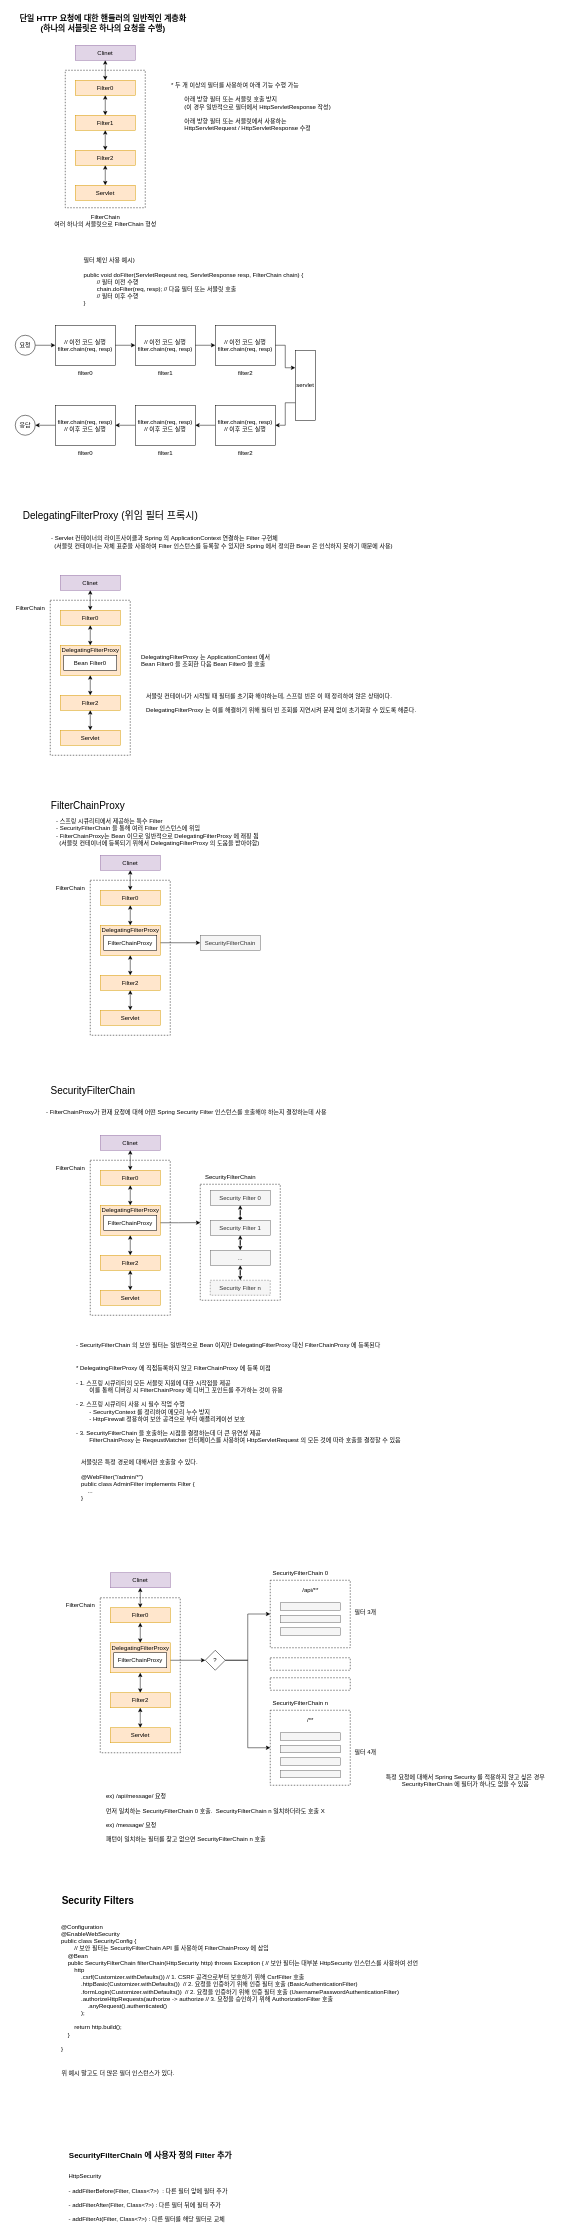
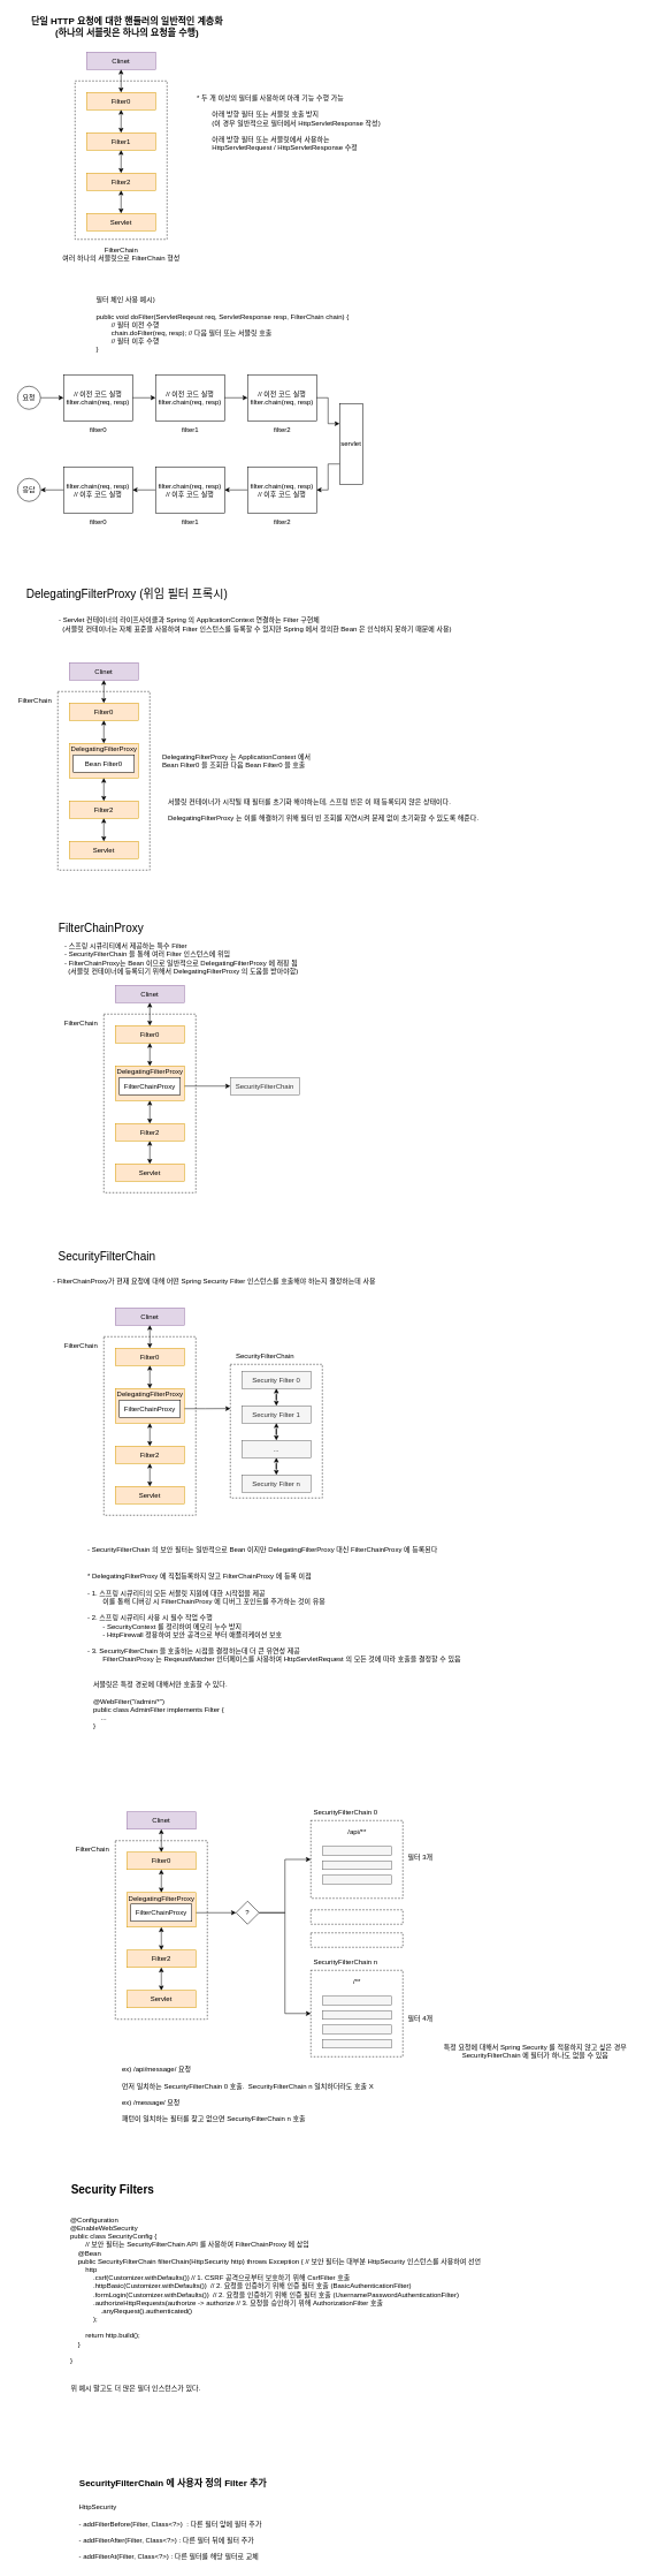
- <mxCell id="2" value="단일 HTTP 요청에 대한 핸들러의 일반적인 계층화&lt;br style=&quot;font-size: 16px;&quot;&gt;(하나의 서블릿은 하나의 요청을 수행)" style="text;html=1;align=center;verticalAlign=middle;resizable=0;points=[];autosize=1;strokeColor=none;fillColor=none;fontSize=16;fontStyle=1" vertex="1" parent="1"><mxGeometry x="15" y="20" width="380" height="50" as="geometry" /></mxCell>
+ <mxCell id="2" value="단일 HTTP 요청에 대한 핸들러의 일반적인 계층화&lt;br style=&quot;font-size: 16px;&quot;&gt;(하나의 서블릿은 하나의 요청을 수행)" style="text;html=1;align=center;verticalAlign=middle;resizable=0;points=[];autosize=1;strokeColor=none;fillColor=none;fontSize=16;fontStyle=1" vertex="1" parent="1"><mxGeometry x="30" y="20" width="380" height="50" as="geometry" /></mxCell>
- <mxCell id="58" value="서블릿 컨테이너가 시작될 때 필터를 초기화 해야하는데, 스프링 빈은 이 때 정리하여 않은 상태이다.&lt;br&gt;&lt;br&gt;DelegatingFilterProxy 는 이를 해결하기 위해 필터 빈 조회를 지연시켜 문제 없이 초기화할 수 있도록 해준다." style="text;html=1;align=left;verticalAlign=middle;resizable=0;points=[];autosize=1;strokeColor=none;fillColor=none;" vertex="1" parent="1"><mxGeometry x="290" y="1375" width="600" height="60" as="geometry" /></mxCell>
+ <mxCell id="58" value="서블릿 컨테이너가 시작될 때 필터를 초기화 해야하는데, 스프링 빈은 이 때 등록되지 않은 상태이다.&lt;br&gt;&lt;br&gt;DelegatingFilterProxy 는 이를 해결하기 위해 필터 빈 조회를 지연시켜 문제 없이 초기화할 수 있도록 해준다." style="text;html=1;align=left;verticalAlign=middle;resizable=0;points=[];autosize=1;strokeColor=none;fillColor=none;" vertex="1" parent="1"><mxGeometry x="290" y="1375" width="600" height="60" as="geometry" /></mxCell>
- <mxCell id="102" style="edgeStyle=orthogonalEdgeStyle;rounded=0;orthogonalLoop=1;jettySize=auto;html=1;entryX=0.5;entryY=0;entryDx=0;entryDy=0;startArrow=classic;startFill=1;endArrow=diamond;" edge="1" parent="82" source="84" target="101"><mxGeometry relative="1" as="geometry" /></mxCell>
+ <mxCell id="102" style="edgeStyle=orthogonalEdgeStyle;rounded=0;orthogonalLoop=1;jettySize=auto;html=1;entryX=0.5;entryY=0;entryDx=0;entryDy=0;startArrow=classic;startFill=1;" edge="1" parent="82" source="84" target="101"><mxGeometry relative="1" as="geometry" /></mxCell>
- <mxCell id="100" value="Security Filter n" style="whiteSpace=wrap;html=1;fillColor=#f5f5f5;strokeColor=#666666;fontColor=#333333;dashed=1;" vertex="1" parent="82"><mxGeometry x="320" y="290" width="120" height="30" as="geometry" /></mxCell>
+ <mxCell id="100" value="Security Filter n" style="whiteSpace=wrap;html=1;fillColor=#f5f5f5;strokeColor=#666666;fontColor=#333333;" vertex="1" parent="82"><mxGeometry x="320" y="290" width="120" height="30" as="geometry" /></mxCell>
